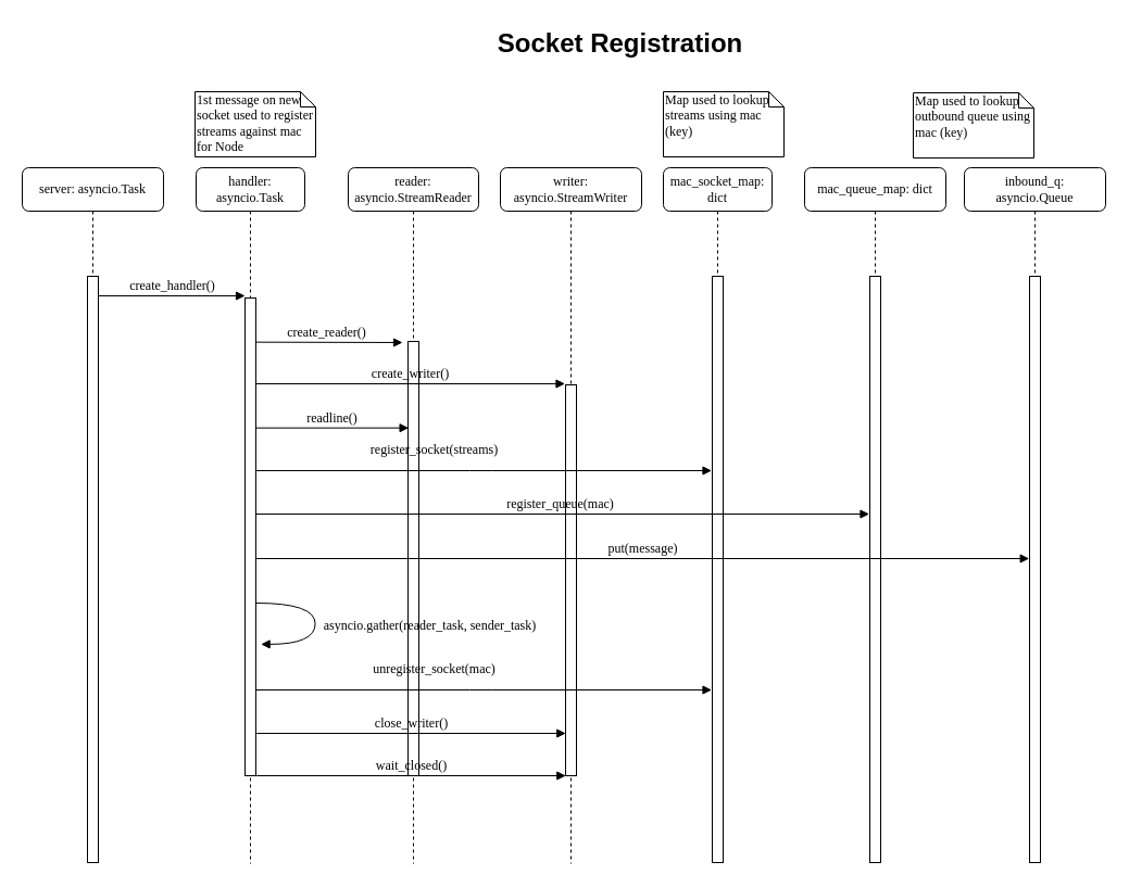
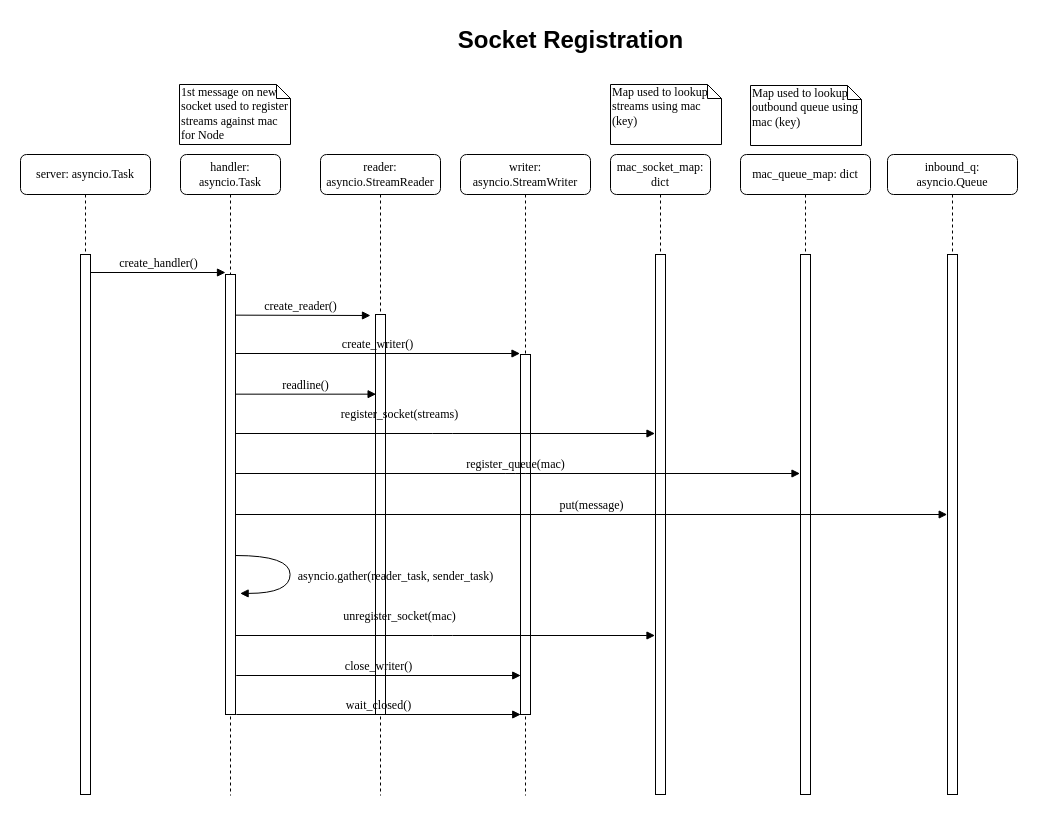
- <mxCell id="29" value="Map used to lookup outbound queue using mac (key)" style="shape=note;whiteSpace=wrap;html=1;size=14;verticalAlign=top;align=left;spacingTop=-6;rounded=0;shadow=0;comic=0;labelBackgroundColor=none;strokeWidth=1;fontFamily=Verdana;fontSize=12;" parent="1" vertex="1"><mxGeometry x="840" y="85" width="111" height="60" as="geometry" /></mxCell>
+ <mxCell id="29" value="Map used to lookup outbound queue using mac (key)" style="shape=note;whiteSpace=wrap;html=1;size=14;verticalAlign=top;align=left;spacingTop=-6;rounded=0;shadow=0;comic=0;labelBackgroundColor=none;strokeWidth=1;fontFamily=Verdana;fontSize=12;" parent="1" vertex="1"><mxGeometry x="750" y="85" width="111" height="60" as="geometry" /></mxCell>
